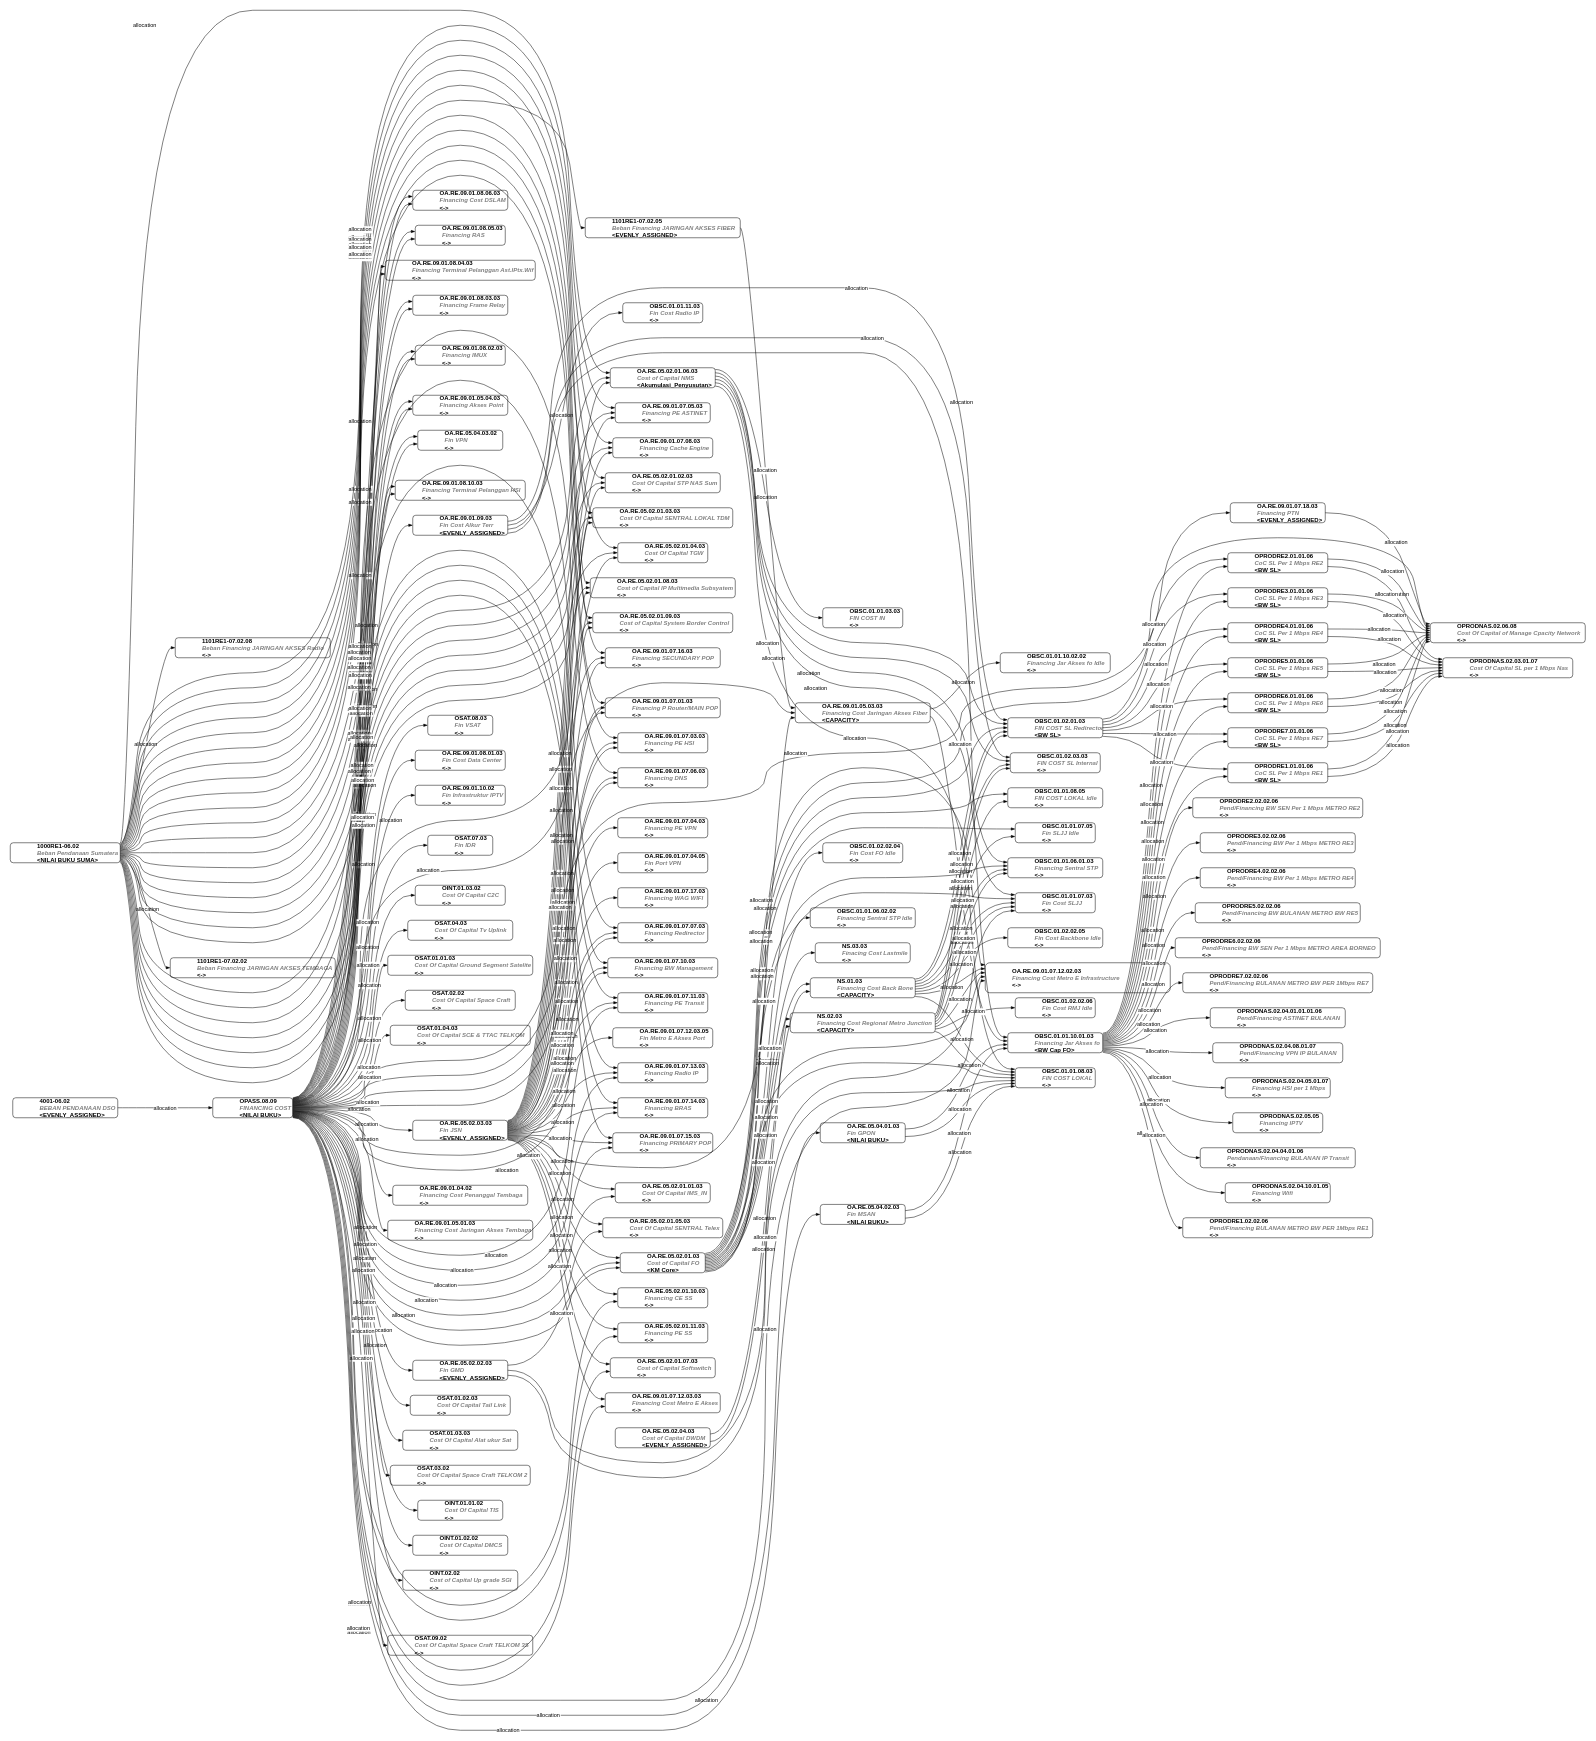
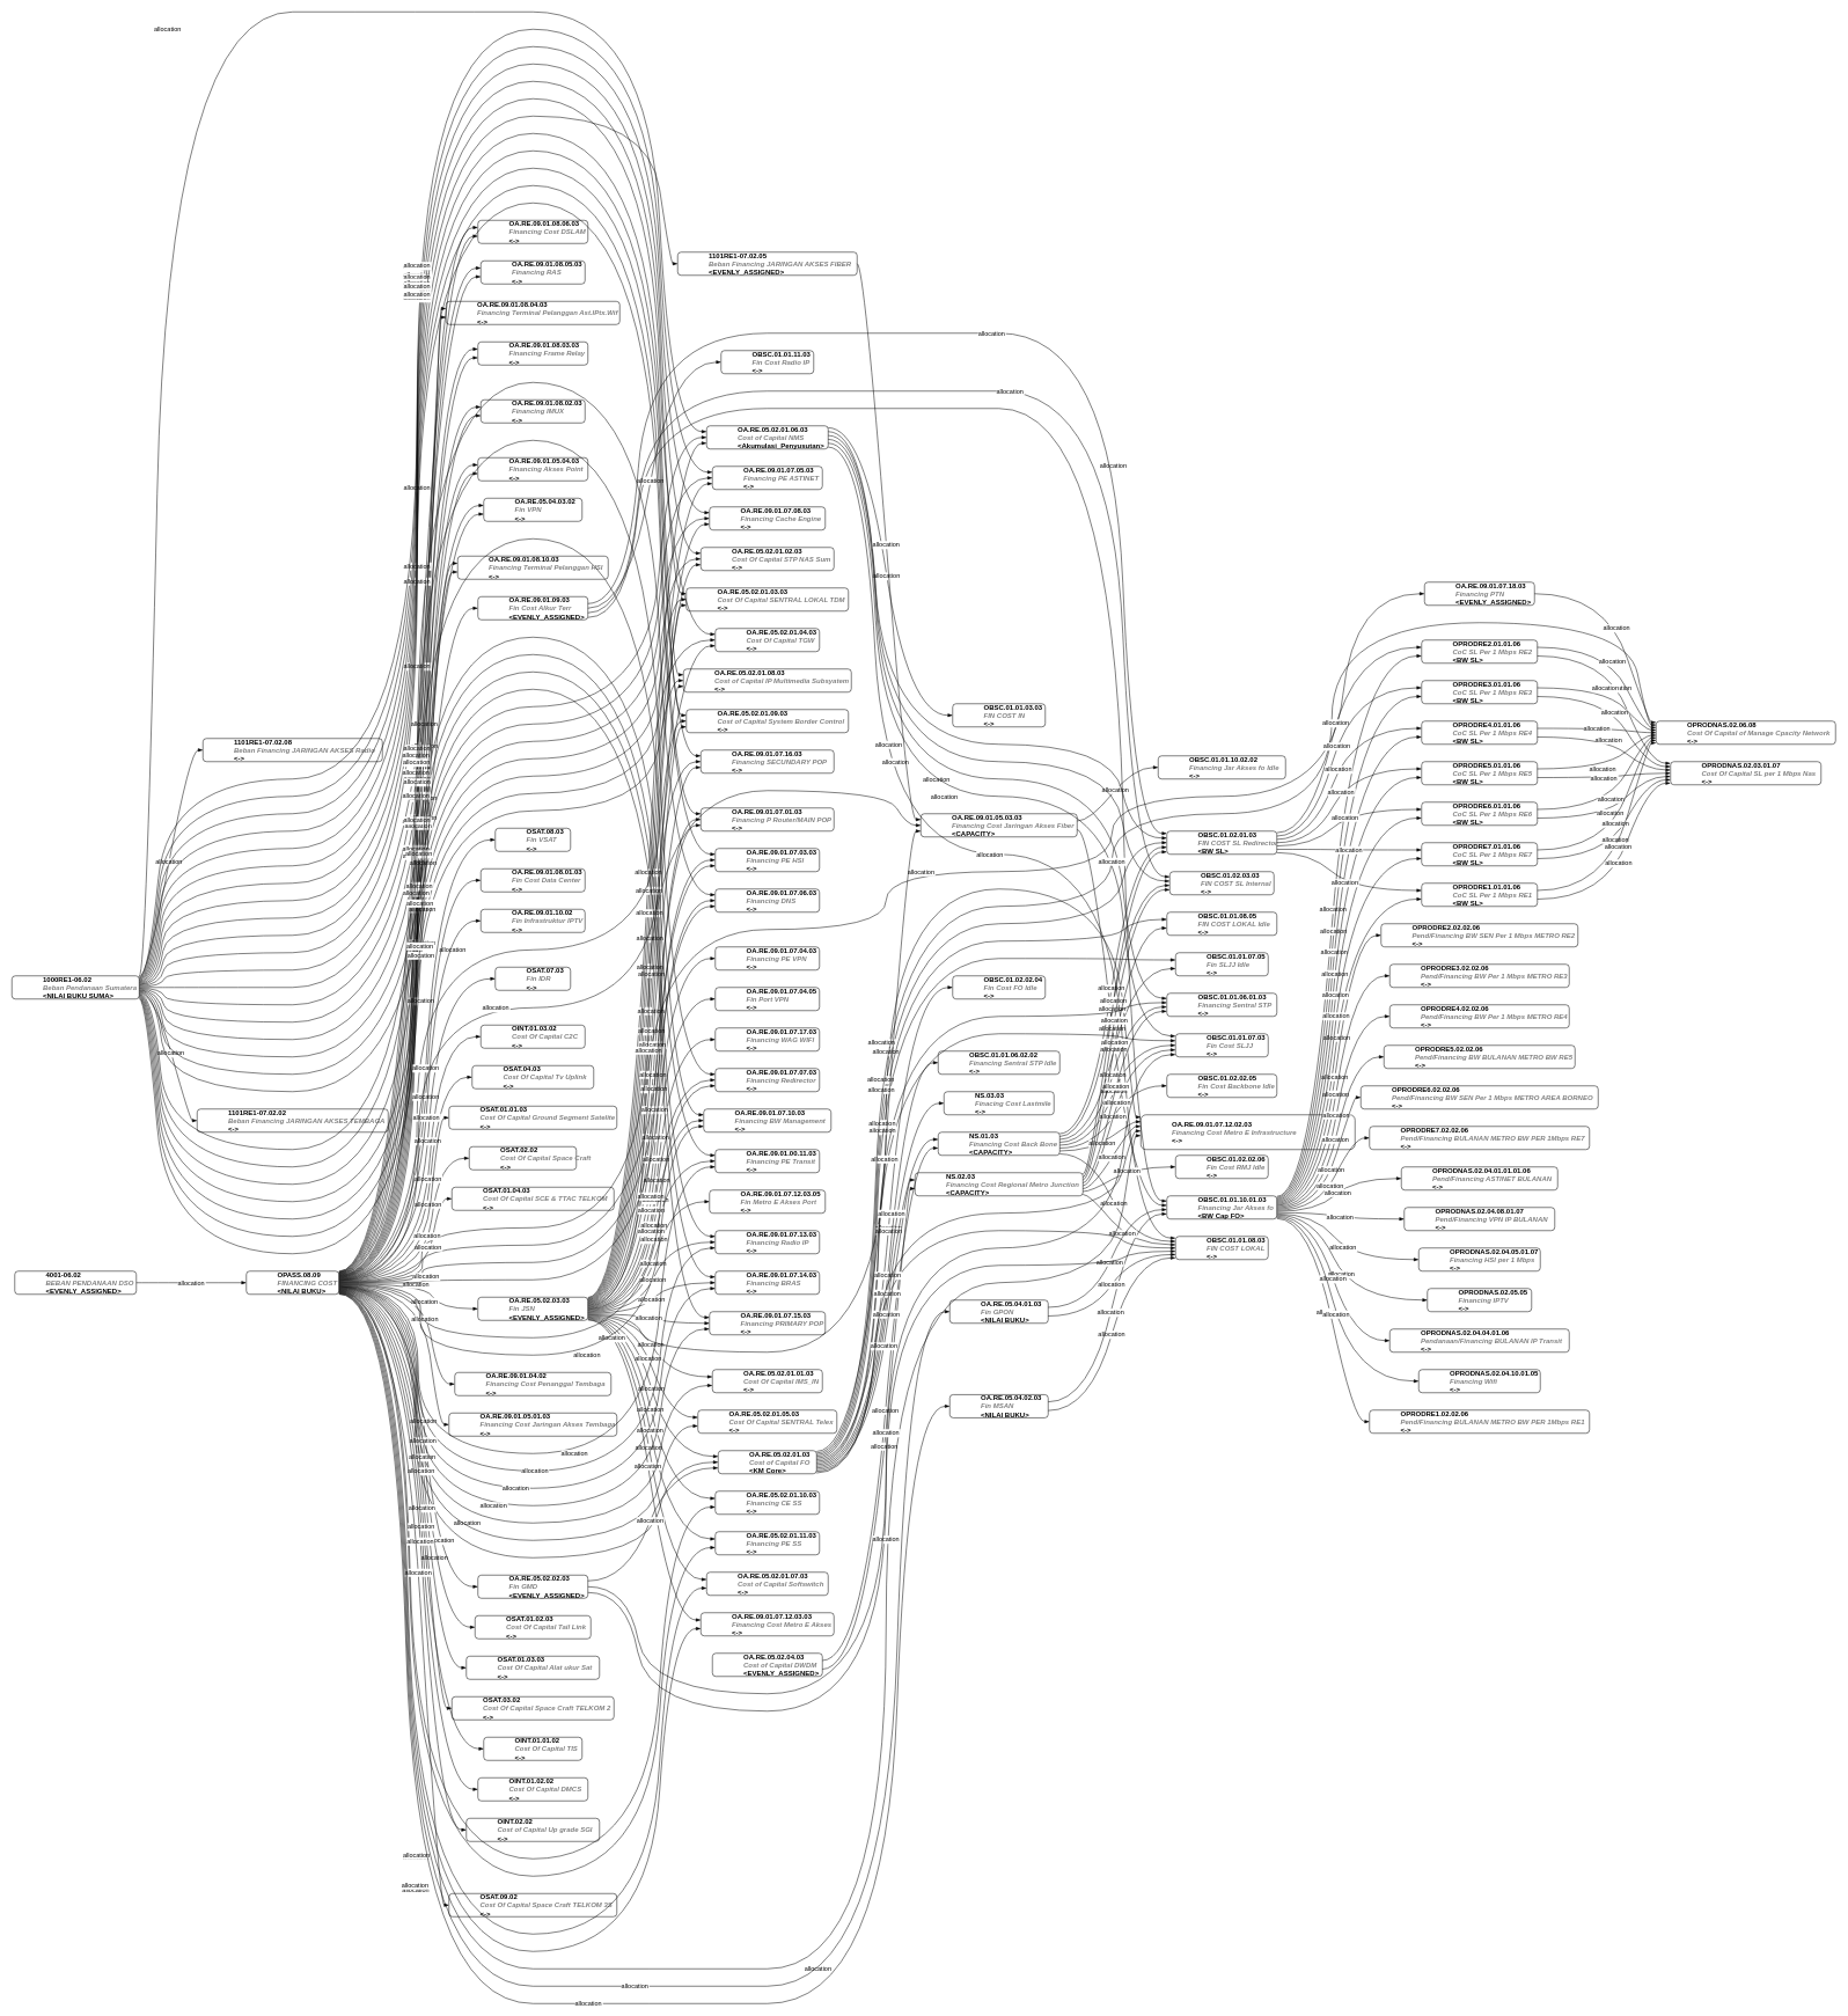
- <mxCell id="40" value="OSAT.02.02&lt;br&gt;&lt;i style=&quot;color: gray&quot;&gt;Cost Of Capital Space Craft&lt;/i&gt;&lt;br&gt;&amp;lt;-&amp;gt;" style="label;iwhiteSpace=wrap;html=1;rounded=1" vertex="1" parent="1"><mxGeometry x="810" y="1980" width="220" height="40" as="geometry" /></mxCell>
+ <mxCell id="40" value="OSAT.02.02&lt;br&gt;&lt;i style=&quot;color: gray&quot;&gt;Cost Of Capital Space Craft&lt;/i&gt;&lt;br&gt;&amp;lt;-&amp;gt;" style="label;iwhiteSpace=wrap;html=1;rounded=1" vertex="1" parent="1"><mxGeometry x="810" y="1980" width="185" height="40" as="geometry" /></mxCell>
- <mxCell id="81" value="OA.RE.09.01.07.11.03&lt;br&gt;&lt;i style=&quot;color: gray&quot;&gt;Financing PE Transit&lt;/i&gt;&lt;br&gt;&amp;lt;-&amp;gt;" style="label;iwhiteSpace=wrap;html=1;rounded=1" vertex="1" parent="1"><mxGeometry x="1235" y="1985" width="180" height="40" as="geometry" /></mxCell>
+ <mxCell id="81" value="OA.RE.09.01.00.11.03&lt;br&gt;&lt;i style=&quot;color: gray&quot;&gt;Financing PE Transit&lt;/i&gt;&lt;br&gt;&amp;lt;-&amp;gt;" style="label;iwhiteSpace=wrap;html=1;rounded=1" vertex="1" parent="1"><mxGeometry x="1235" y="1985" width="180" height="40" as="geometry" /></mxCell>
